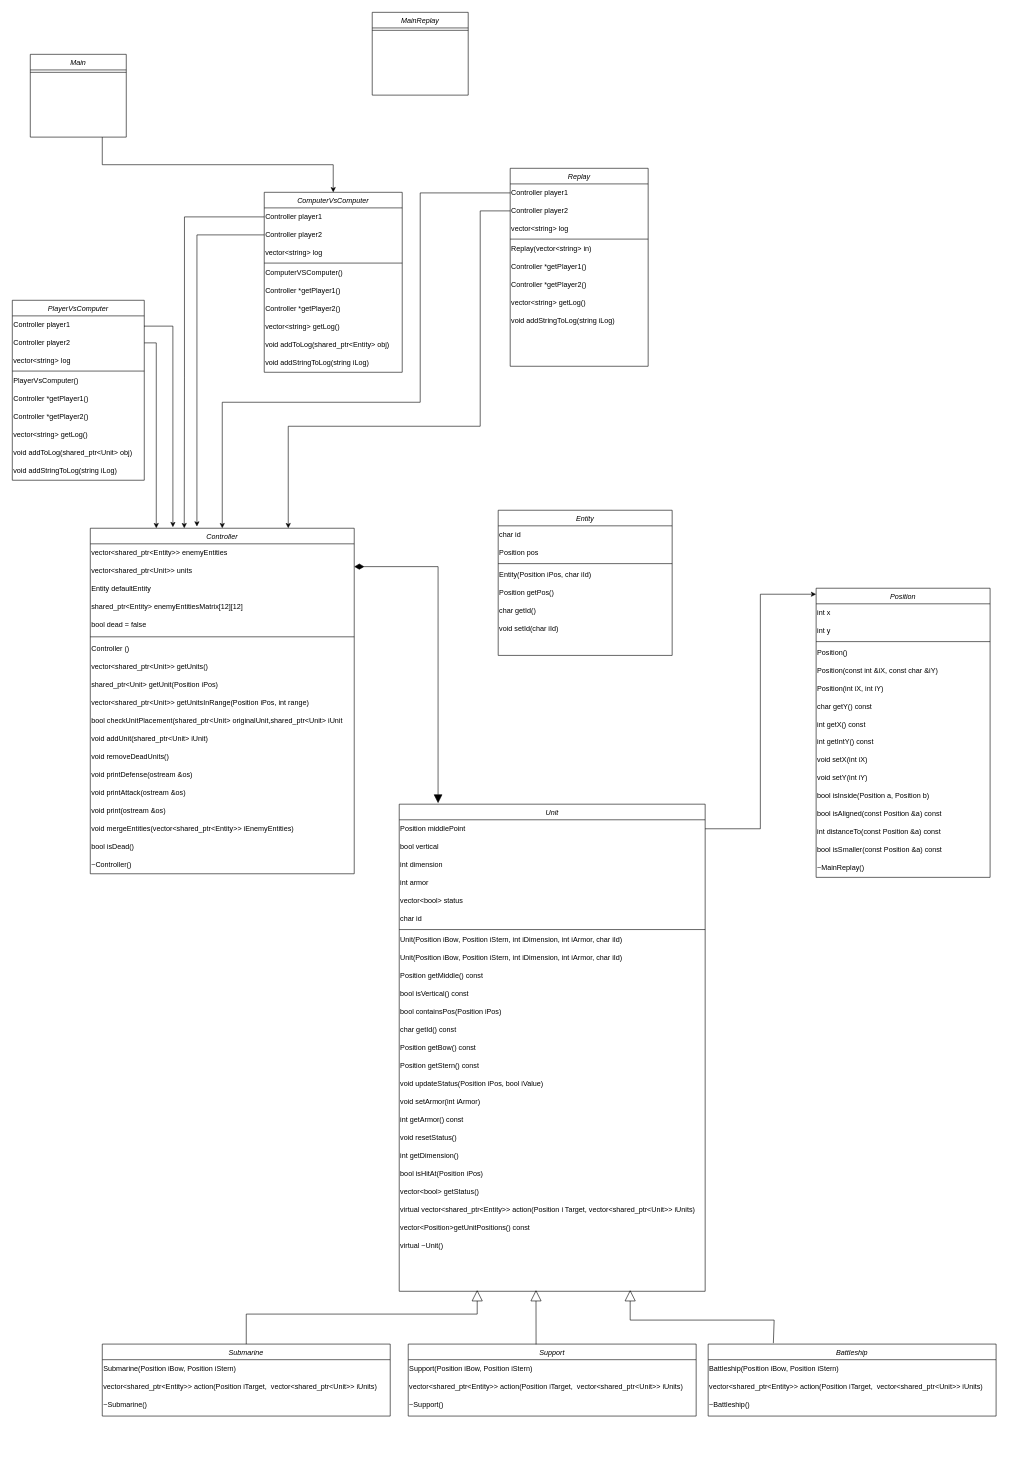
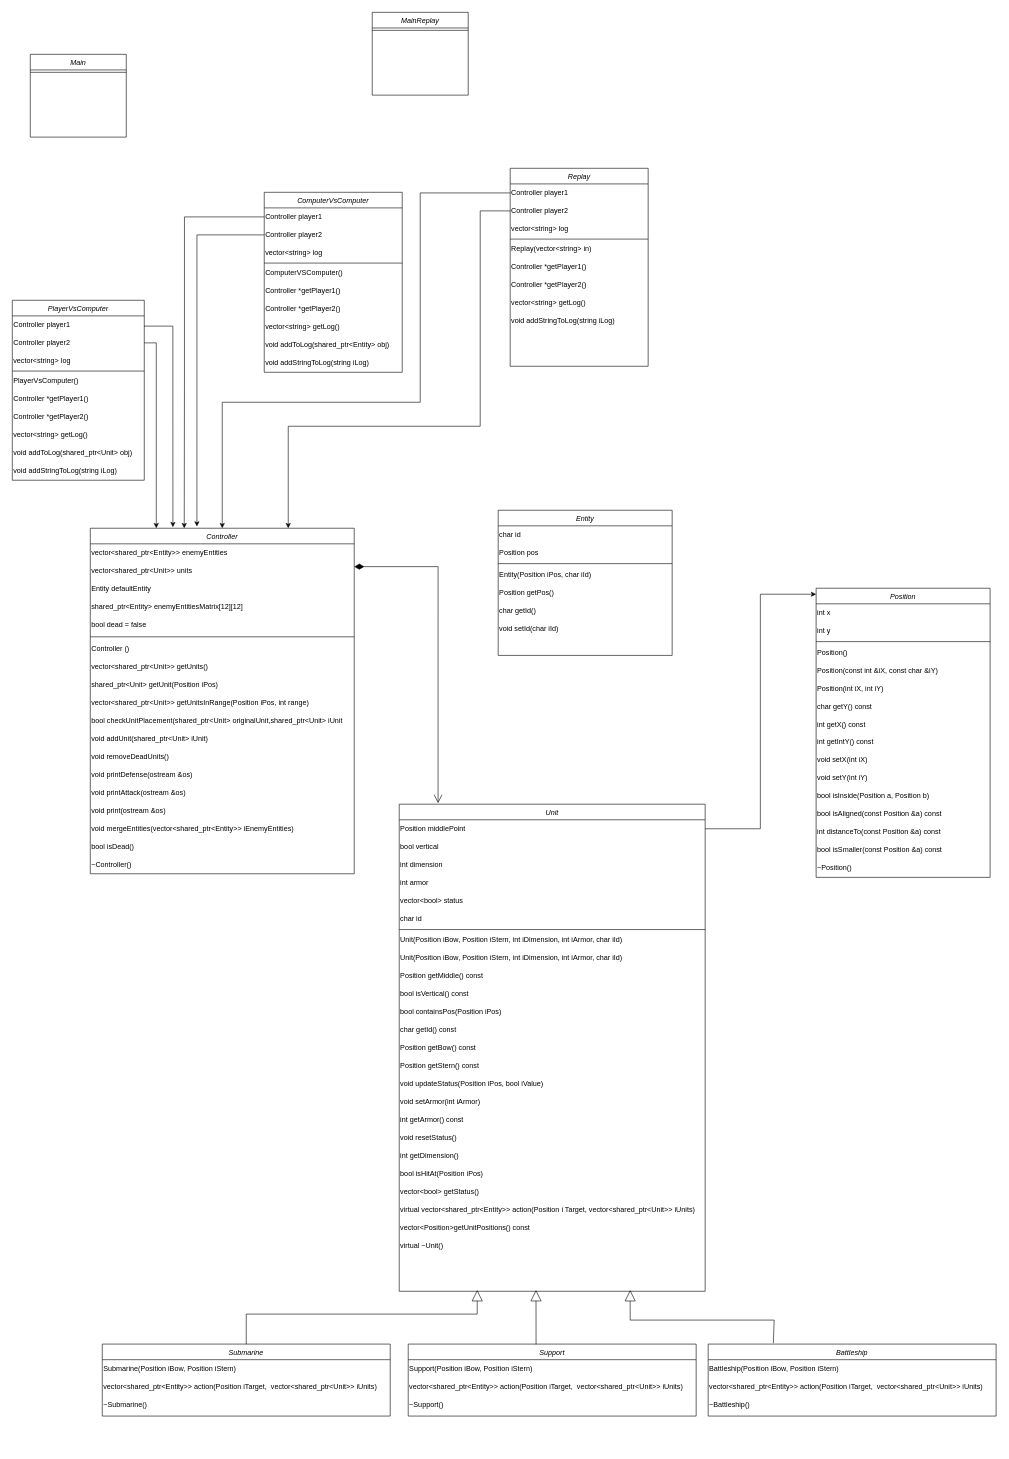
- <mxCell id="2" style="edgeStyle=orthogonalEdgeStyle;rounded=0;orthogonalLoop=1;jettySize=auto;html=1;exitX=0.75;exitY=1;exitDx=0;exitDy=0;" parent="1" source="3" target="16" edge="1"><mxGeometry relative="1" as="geometry" /></mxCell>
- <mxCell id="87" value="" style="endArrow=block;html=1;endSize=12;startArrow=diamondThin;startSize=14;startFill=1;edgeStyle=orthogonalEdgeStyle;align=left;verticalAlign=bottom;rounded=0;entryX=0.127;entryY=-0.002;entryDx=0;entryDy=0;entryPerimeter=0;" parent="1" source="29" target="47" edge="1"><mxGeometry x="-0.863" y="15" relative="1" as="geometry"><mxPoint x="530" y="840" as="sourcePoint" /><mxPoint x="730" y="1330" as="targetPoint" /><mxPoint as="offset" /><Array as="points"><mxPoint x="730" y="944" /></Array></mxGeometry></mxCell>
+ <mxCell id="87" value="" style="endArrow=open;html=1;endSize=12;startArrow=diamondThin;startSize=14;startFill=1;edgeStyle=orthogonalEdgeStyle;align=left;verticalAlign=bottom;rounded=0;entryX=0.127;entryY=-0.002;entryDx=0;entryDy=0;entryPerimeter=0;" parent="1" source="29" target="47" edge="1"><mxGeometry x="-0.863" y="15" relative="1" as="geometry"><mxPoint x="530" y="840" as="sourcePoint" /><mxPoint x="730" y="1330" as="targetPoint" /><mxPoint as="offset" /><Array as="points"><mxPoint x="730" y="944" /></Array></mxGeometry></mxCell>
- <mxCell id="105" value="&lt;div align=&quot;left&quot;&gt;~MainReplay()&lt;/div&gt;" style="text;html=1;align=left;verticalAlign=middle;resizable=0;points=[];autosize=1;strokeColor=none;fillColor=none;" parent="89" vertex="1"><mxGeometry y="452" width="290" height="30" as="geometry" /></mxCell>
+ <mxCell id="105" value="&lt;div align=&quot;left&quot;&gt;~Position()&lt;/div&gt;" style="text;html=1;align=left;verticalAlign=middle;resizable=0;points=[];autosize=1;strokeColor=none;fillColor=none;" parent="89" vertex="1"><mxGeometry y="452" width="290" height="30" as="geometry" /></mxCell>
